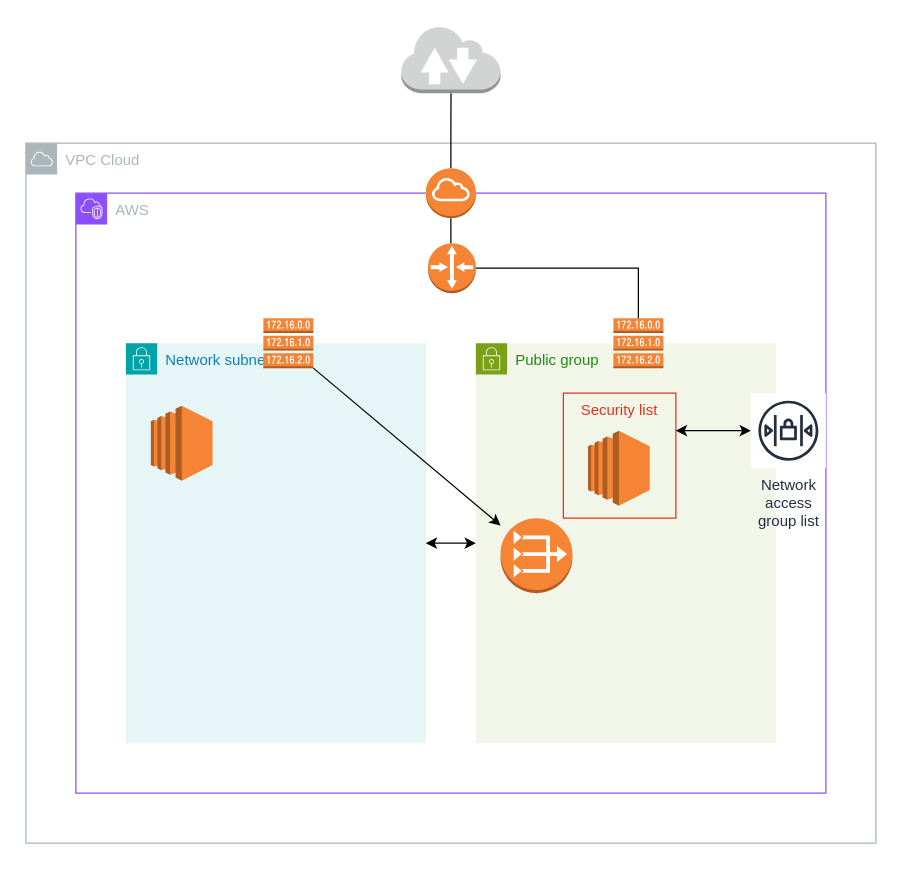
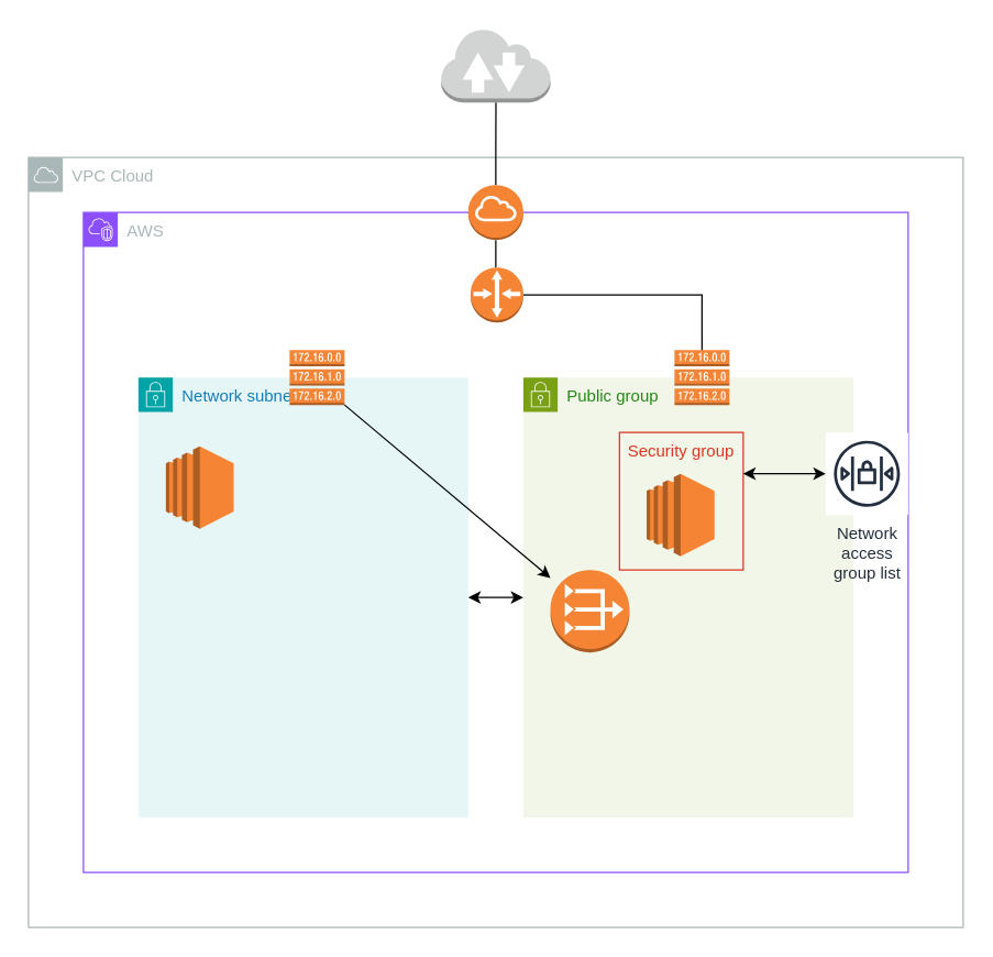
- <mxCell id="3" value="Security list" style="fillColor=none;strokeColor=#DD3522;verticalAlign=top;fontStyle=0;fontColor=#DD3522;" vertex="1" parent="2"><mxGeometry x="70" y="40" width="90" height="100" as="geometry" /></mxCell>
+ <mxCell id="3" value="Security group" style="fillColor=none;strokeColor=#DD3522;verticalAlign=top;fontStyle=0;fontColor=#DD3522;" vertex="1" parent="2"><mxGeometry x="70" y="40" width="90" height="100" as="geometry" /></mxCell>
